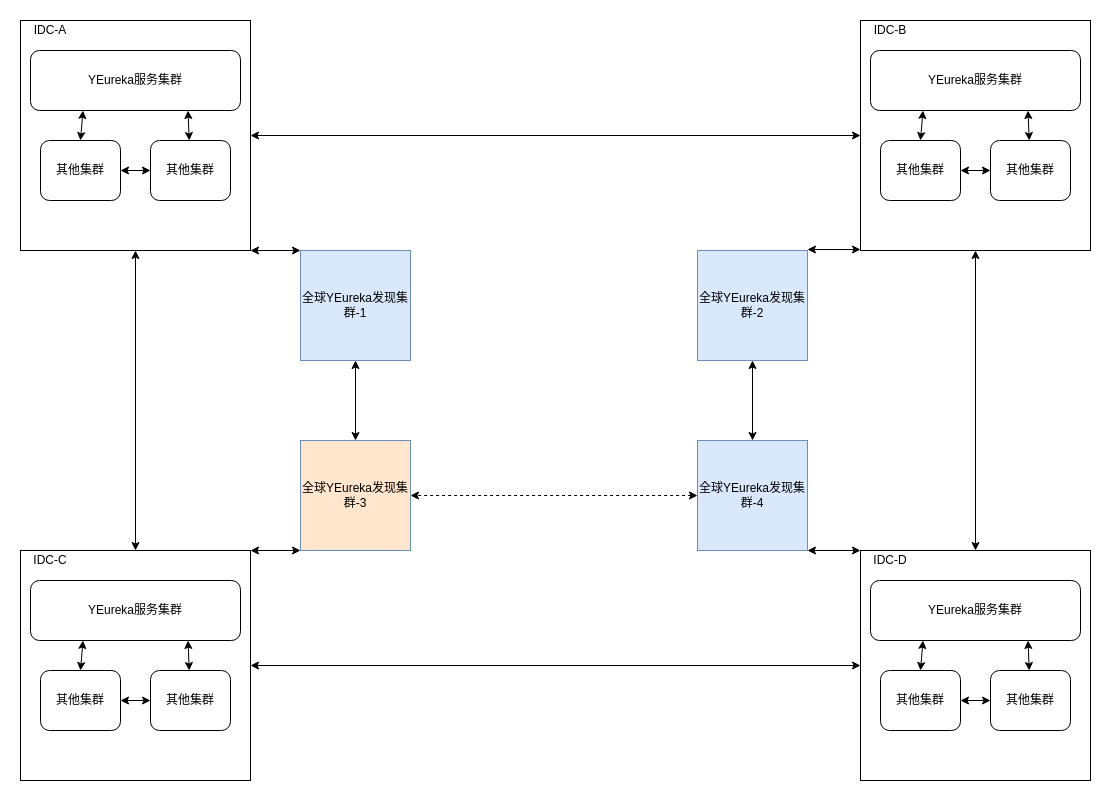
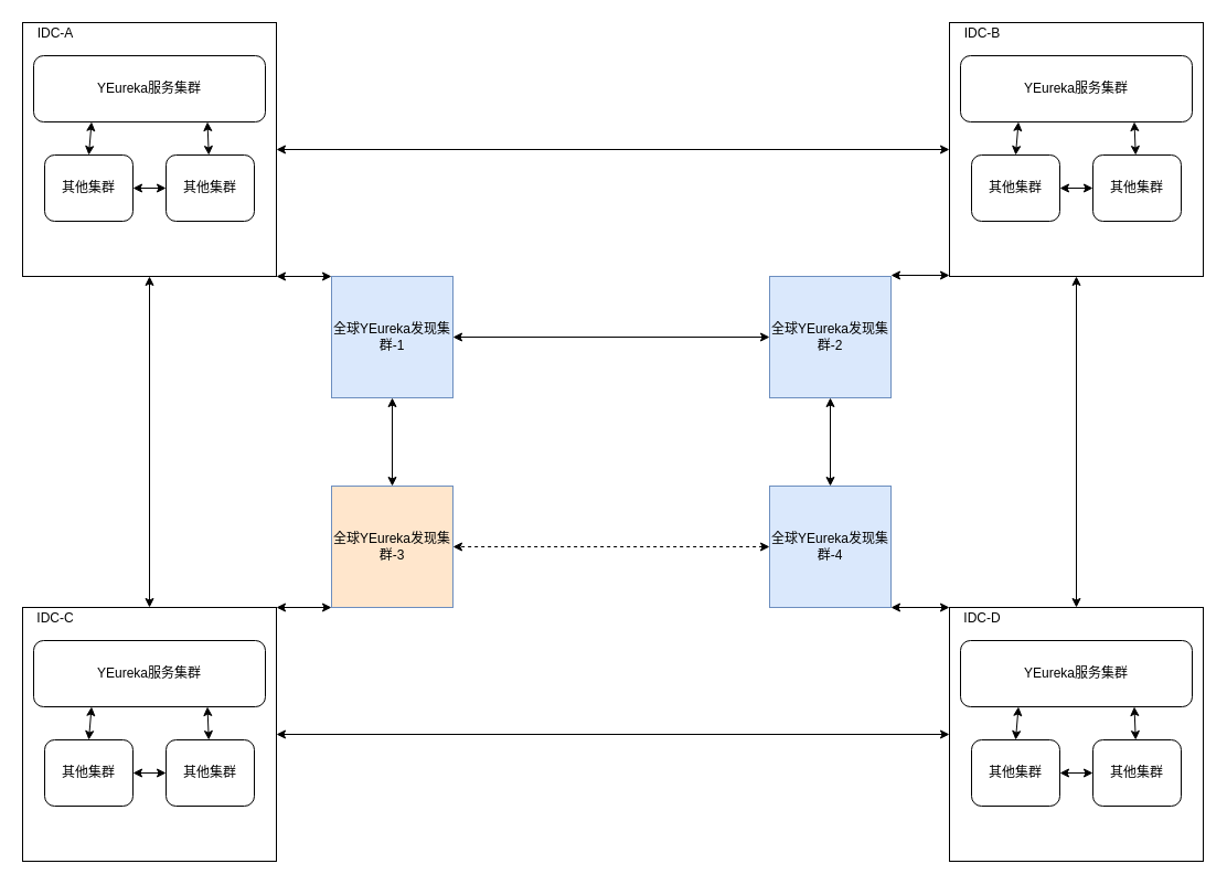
+ <mxCell id="48" value="" style="endArrow=classic;startArrow=classic;html=1;exitX=1;exitY=0.5;exitDx=0;exitDy=0;" edge="1" parent="1" source="10" target="41"><mxGeometry width="50" height="50" relative="1" as="geometry"><mxPoint x="762" y="370" as="sourcePoint" /><mxPoint x="762" y="450" as="targetPoint" /></mxGeometry></mxCell>
